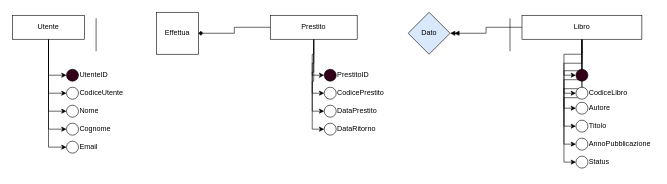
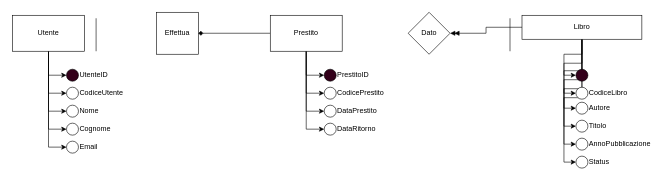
- <mxCell id="7" value="Utente" style="rounded=0;whiteSpace=wrap;html=1;" vertex="1" parent="1"><mxGeometry x="20" y="25" width="120" height="40" as="geometry" /></mxCell>
+ <mxCell id="7" value="Utente" style="rounded=0;whiteSpace=wrap;html=1;" vertex="1" parent="1"><mxGeometry x="20" y="25" width="120" height="60" as="geometry" /></mxCell>
- <mxCell id="24" value="Prestito" style="rounded=0;whiteSpace=wrap;html=1;" vertex="1" parent="1"><mxGeometry x="450" y="25" width="145" height="40" as="geometry" /></mxCell>
+ <mxCell id="24" value="Prestito" style="rounded=0;whiteSpace=wrap;html=1;" vertex="1" parent="1"><mxGeometry x="450" y="25" width="120" height="60" as="geometry" /></mxCell>
- <mxCell id="49" value="Dato" style="rhombus;whiteSpace=wrap;html=1;fillColor=#dae8fc;" vertex="1" parent="1"><mxGeometry x="680" y="20" width="70" height="70" as="geometry" /></mxCell>
+ <mxCell id="49" value="Dato" style="rhombus;whiteSpace=wrap;html=1;" vertex="1" parent="1"><mxGeometry x="680" y="20" width="70" height="70" as="geometry" /></mxCell>
